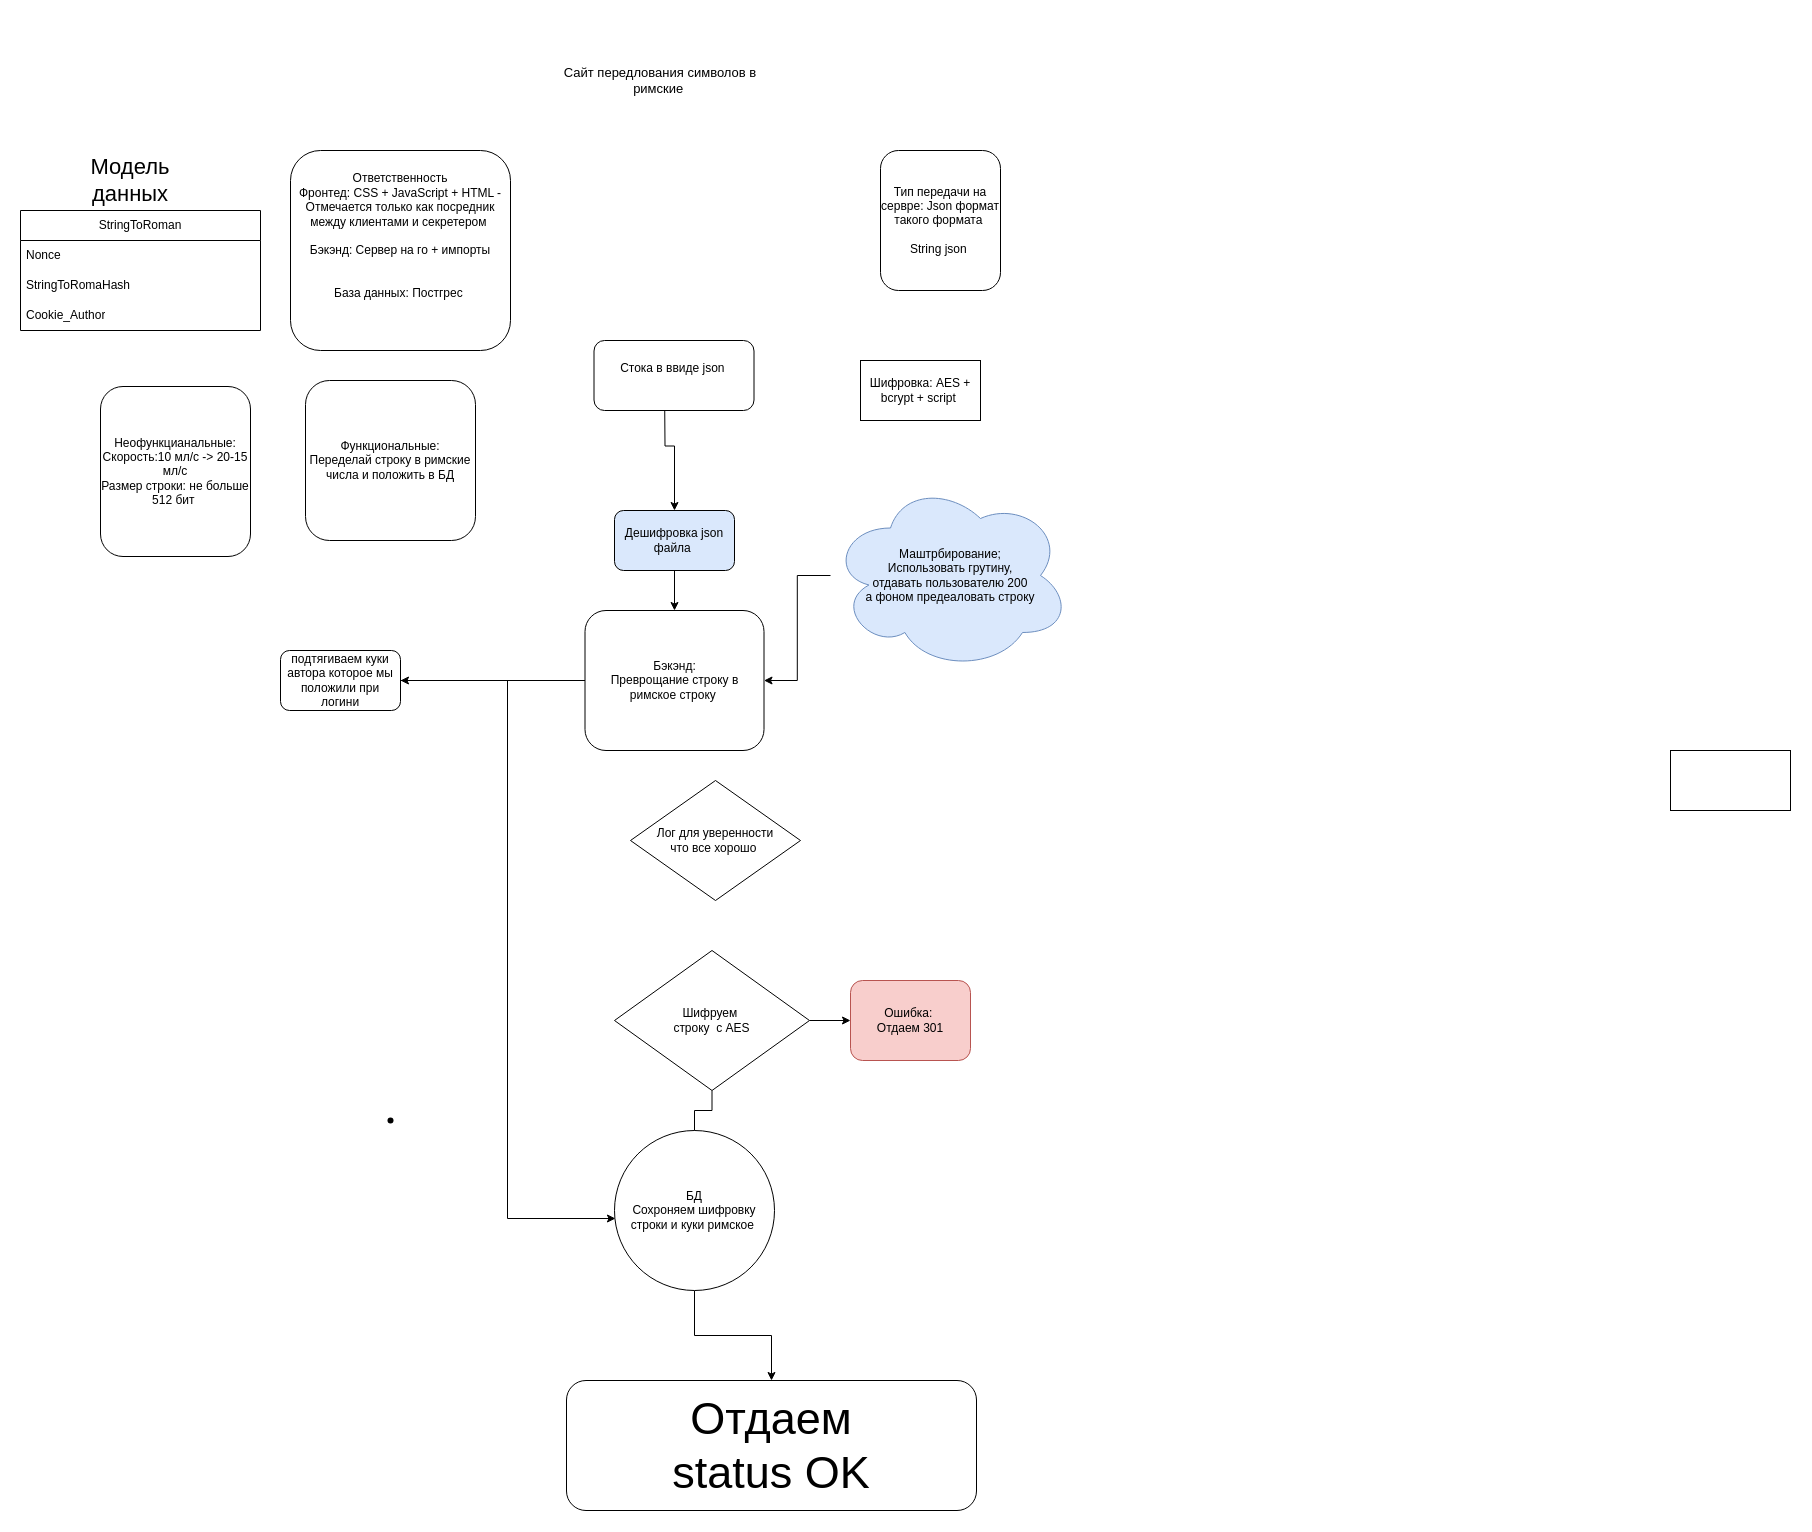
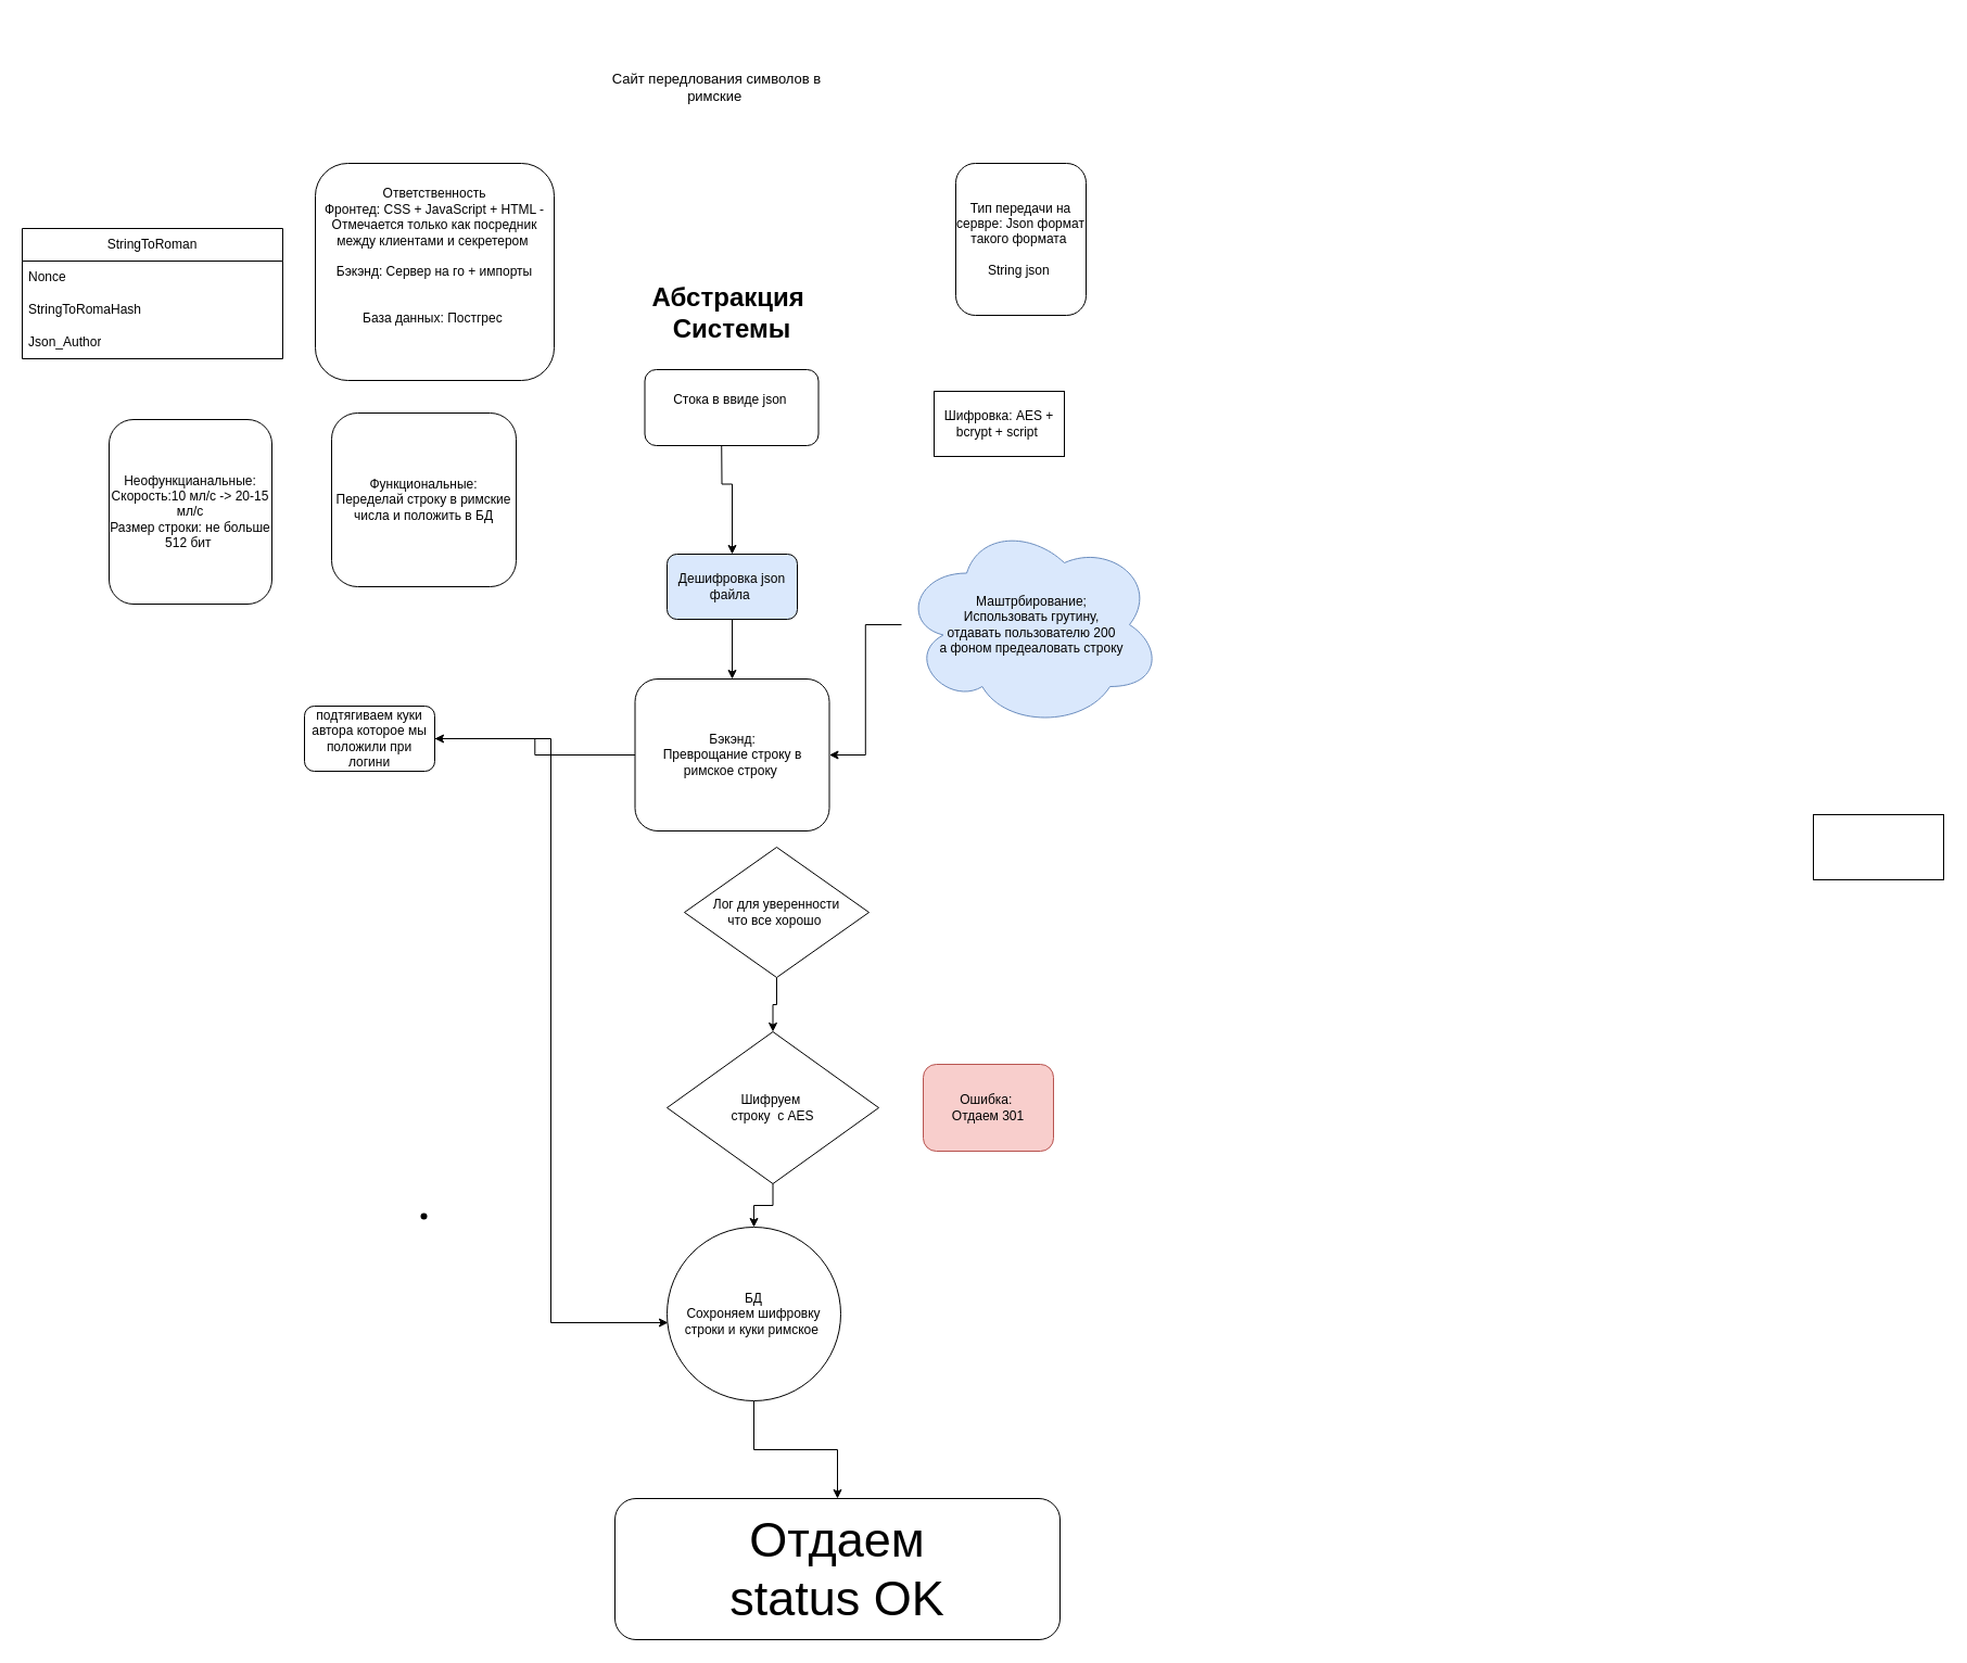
- <mxCell id="35" value="&lt;font style=&quot;font-size: 22px;&quot;&gt;Модель данных&lt;/font&gt;" style="text;html=1;align=center;verticalAlign=middle;whiteSpace=wrap;rounded=0;" vertex="1" parent="30"><mxGeometry x="60" width="100" height="40" as="geometry" /></mxCell>
+ <mxCell id="8" value="&lt;b&gt;&lt;font style=&quot;font-size: 24px;&quot;&gt;Абстракция&amp;nbsp;&lt;/font&gt;&lt;/b&gt;&lt;div&gt;&lt;b&gt;&lt;font style=&quot;font-size: 24px;&quot;&gt;Системы&lt;/font&gt;&lt;/b&gt;&lt;/div&gt;" style="text;html=1;align=center;verticalAlign=middle;whiteSpace=wrap;rounded=0;" vertex="1" parent="1"><mxGeometry x="618.5" y="260" width="110" height="55" as="geometry" /></mxCell>
- <mxCell id="34" value="Cookie_Author" style="text;strokeColor=none;fillColor=none;align=left;verticalAlign=middle;spacingLeft=4;spacingRight=4;overflow=hidden;points=[[0,0.5],[1,0.5]];portConstraint=eastwest;rotatable=0;whiteSpace=wrap;html=1;" vertex="1" parent="31"><mxGeometry y="90" width="240" height="30" as="geometry" /></mxCell>
+ <mxCell id="34" value="Json_Author" style="text;strokeColor=none;fillColor=none;align=left;verticalAlign=middle;spacingLeft=4;spacingRight=4;overflow=hidden;points=[[0,0.5],[1,0.5]];portConstraint=eastwest;rotatable=0;whiteSpace=wrap;html=1;" vertex="1" parent="31"><mxGeometry y="90" width="240" height="30" as="geometry" /></mxCell>
- <mxCell id="12" value="Бэкэнд:&lt;div&gt;Преврощание строку в римское строку&amp;nbsp;&lt;/div&gt;" style="rounded=1;whiteSpace=wrap;html=1;" vertex="1" parent="1"><mxGeometry x="584.5" y="610" width="179" height="140" as="geometry" /></mxCell>
+ <mxCell id="12" value="Бэкэнд:&lt;div&gt;Преврощание строку в римское строку&amp;nbsp;&lt;/div&gt;" style="rounded=1;whiteSpace=wrap;html=1;" vertex="1" parent="1"><mxGeometry x="584.5" y="625" width="179" height="140" as="geometry" /></mxCell>
+ <mxCell id="25" style="edgeStyle=orthogonalEdgeStyle;rounded=0;orthogonalLoop=1;jettySize=auto;html=1;entryX=0.5;entryY=0;entryDx=0;entryDy=0;" edge="1" parent="1" source="26" target="17"><mxGeometry relative="1" as="geometry" /></mxCell>
- <mxCell id="16" style="edgeStyle=orthogonalEdgeStyle;rounded=0;orthogonalLoop=1;jettySize=auto;html=1;" edge="1" parent="1" source="17" target="28"><mxGeometry relative="1" as="geometry" /></mxCell>
- <mxCell id="15" style="edgeStyle=orthogonalEdgeStyle;rounded=0;orthogonalLoop=1;jettySize=auto;html=1;endArrow=none;" edge="1" parent="1" source="17" target="14"><mxGeometry relative="1" as="geometry" /></mxCell>
+ <mxCell id="15" style="edgeStyle=orthogonalEdgeStyle;rounded=0;orthogonalLoop=1;jettySize=auto;html=1;" edge="1" parent="1" source="17" target="14"><mxGeometry relative="1" as="geometry" /></mxCell>
